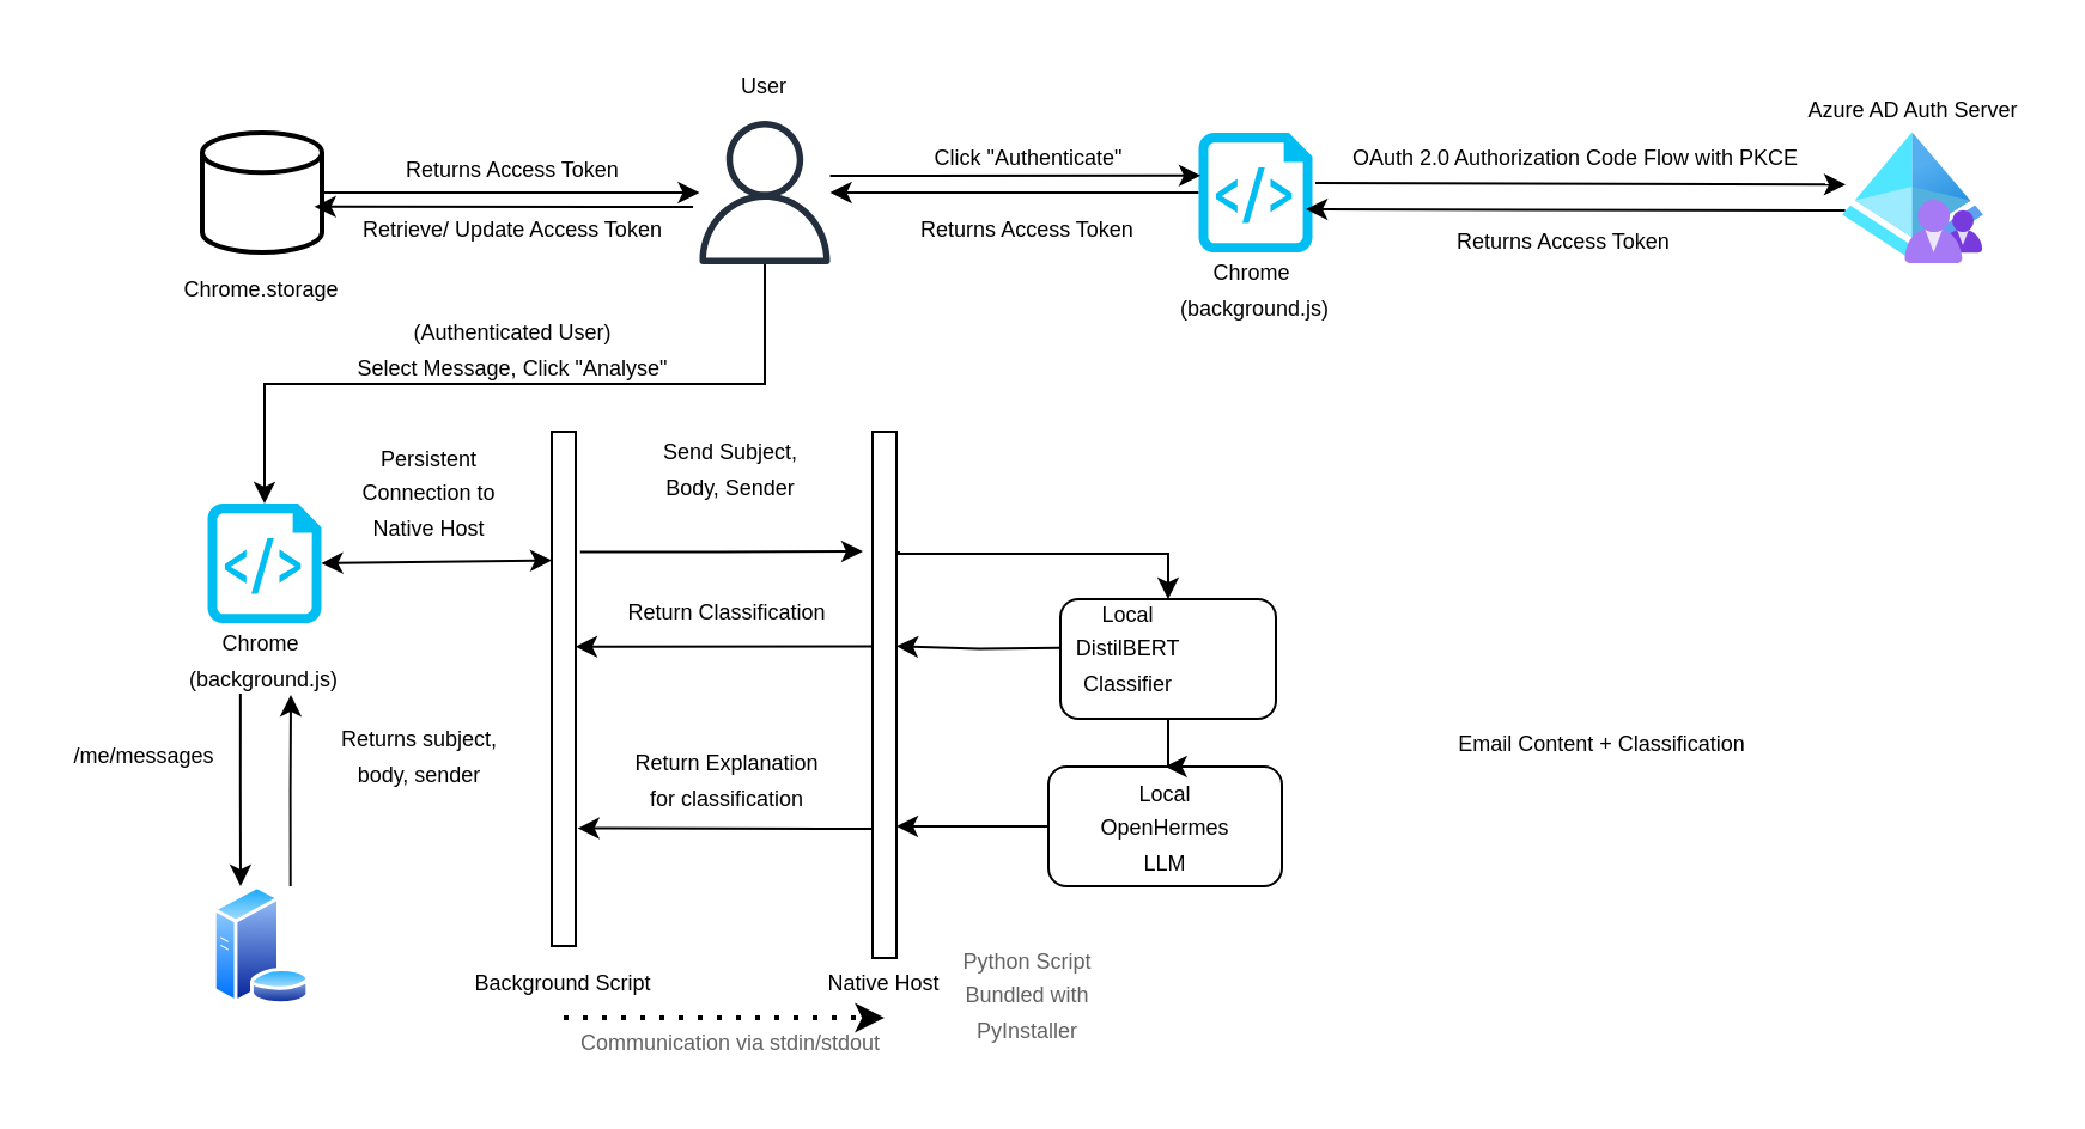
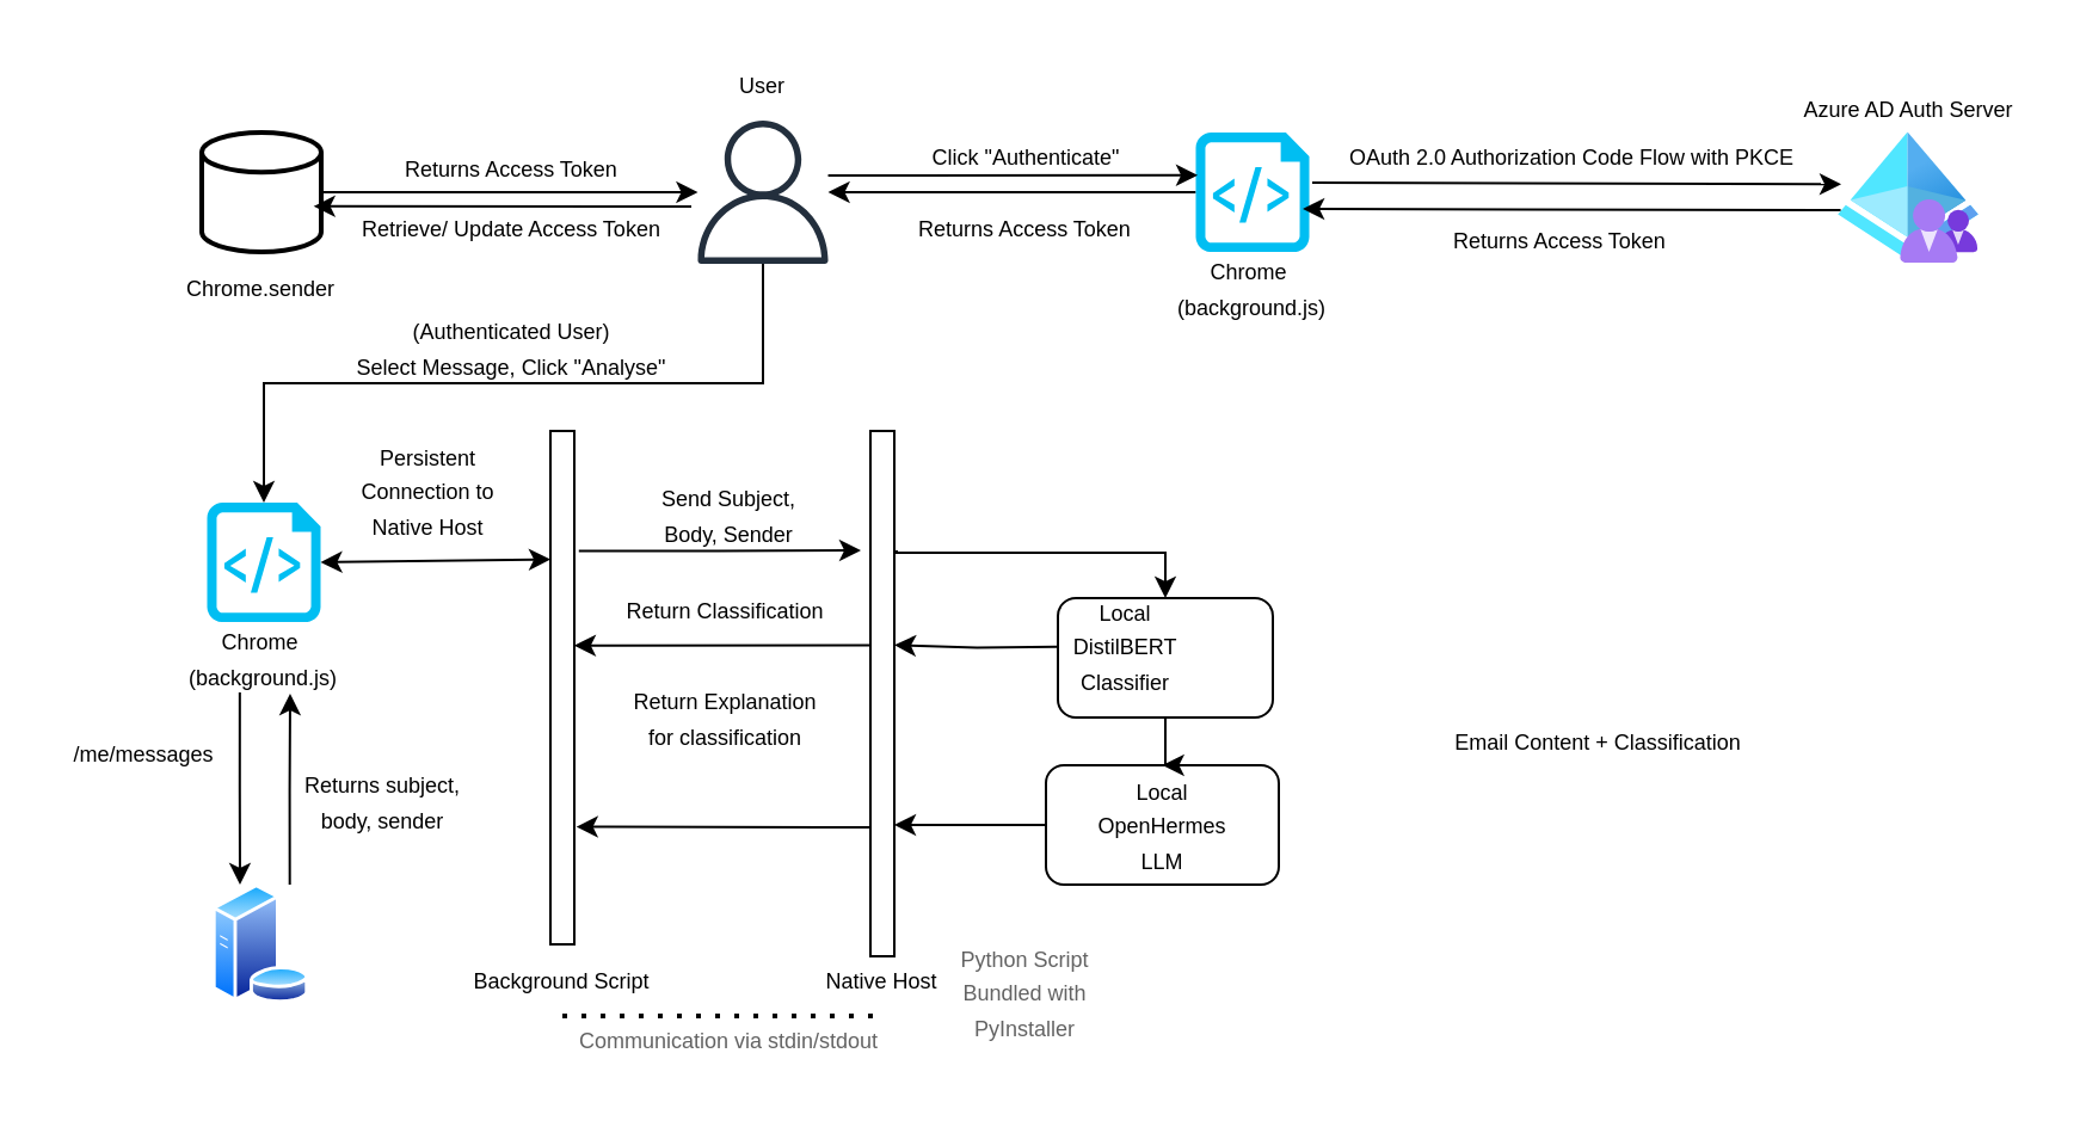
- <mxCell id="15" value="&lt;font style=&quot;font-size: 9px;&quot;&gt;Chrome.storage&lt;/font&gt;" style="text;html=1;align=center;verticalAlign=middle;whiteSpace=wrap;rounded=0;" parent="13" vertex="1"><mxGeometry y="50" width="60" height="30" as="geometry" /></mxCell>
+ <mxCell id="15" value="&lt;font style=&quot;font-size: 9px;&quot;&gt;Chrome.sender&lt;/font&gt;" style="text;html=1;align=center;verticalAlign=middle;whiteSpace=wrap;rounded=0;" parent="13" vertex="1"><mxGeometry y="50" width="60" height="30" as="geometry" /></mxCell>
- <mxCell id="44" value="&lt;font style=&quot;font-size: 9px;&quot;&gt;Send Subject, Body, Sender&lt;/font&gt;" style="text;html=1;align=center;verticalAlign=middle;whiteSpace=wrap;rounded=0;" vertex="1" parent="1"><mxGeometry x="275" y="180" width="60" height="30" as="geometry" /></mxCell>
+ <mxCell id="44" value="&lt;font style=&quot;font-size: 9px;&quot;&gt;Send Subject, Body, Sender&lt;/font&gt;" style="text;html=1;align=center;verticalAlign=middle;whiteSpace=wrap;rounded=0;" vertex="1" parent="1"><mxGeometry x="275" y="200" width="60" height="30" as="geometry" /></mxCell>
- <mxCell id="30" value="&lt;font style=&quot;font-size: 9px;&quot;&gt;Returns subject, body, sender&lt;/font&gt;" style="text;html=1;align=center;verticalAlign=middle;whiteSpace=wrap;rounded=0;" parent="1" vertex="1"><mxGeometry x="135" y="300" width="80" height="30" as="geometry" /></mxCell>
+ <mxCell id="30" value="&lt;font style=&quot;font-size: 9px;&quot;&gt;Returns subject, body, sender&lt;/font&gt;" style="text;html=1;align=center;verticalAlign=middle;whiteSpace=wrap;rounded=0;" parent="1" vertex="1"><mxGeometry x="120" y="320" width="80" height="30" as="geometry" /></mxCell>
- <mxCell id="58" value="&lt;font style=&quot;font-size: 9px;&quot;&gt;Return Explanation for classification&lt;/font&gt;" style="text;html=1;align=center;verticalAlign=middle;whiteSpace=wrap;rounded=0;" vertex="1" parent="1"><mxGeometry x="258" y="310" width="91" height="30" as="geometry" /></mxCell>
+ <mxCell id="58" value="&lt;font style=&quot;font-size: 9px;&quot;&gt;Return Explanation for classification&lt;/font&gt;" style="text;html=1;align=center;verticalAlign=middle;whiteSpace=wrap;rounded=0;" vertex="1" parent="1"><mxGeometry x="258" y="285" width="91" height="30" as="geometry" /></mxCell>
- <mxCell id="46" value="" style="endArrow=classic;dashed=1;html=1;dashPattern=1 3;strokeWidth=2;rounded=0;exitX=0.5;exitY=1;exitDx=0;exitDy=0;entryX=0.5;entryY=1;entryDx=0;entryDy=0;" edge="1" parent="1" source="43" target="42"><mxGeometry width="50" height="50" relative="1" as="geometry"><mxPoint x="280" y="460" as="sourcePoint" /><mxPoint x="330" y="410" as="targetPoint" /></mxGeometry></mxCell>
+ <mxCell id="46" value="" style="endArrow=none;dashed=1;html=1;dashPattern=1 3;strokeWidth=2;rounded=0;exitX=0.5;exitY=1;exitDx=0;exitDy=0;entryX=0.5;entryY=1;entryDx=0;entryDy=0;" edge="1" parent="1" source="43" target="42"><mxGeometry width="50" height="50" relative="1" as="geometry"><mxPoint x="280" y="460" as="sourcePoint" /><mxPoint x="330" y="410" as="targetPoint" /></mxGeometry></mxCell>
